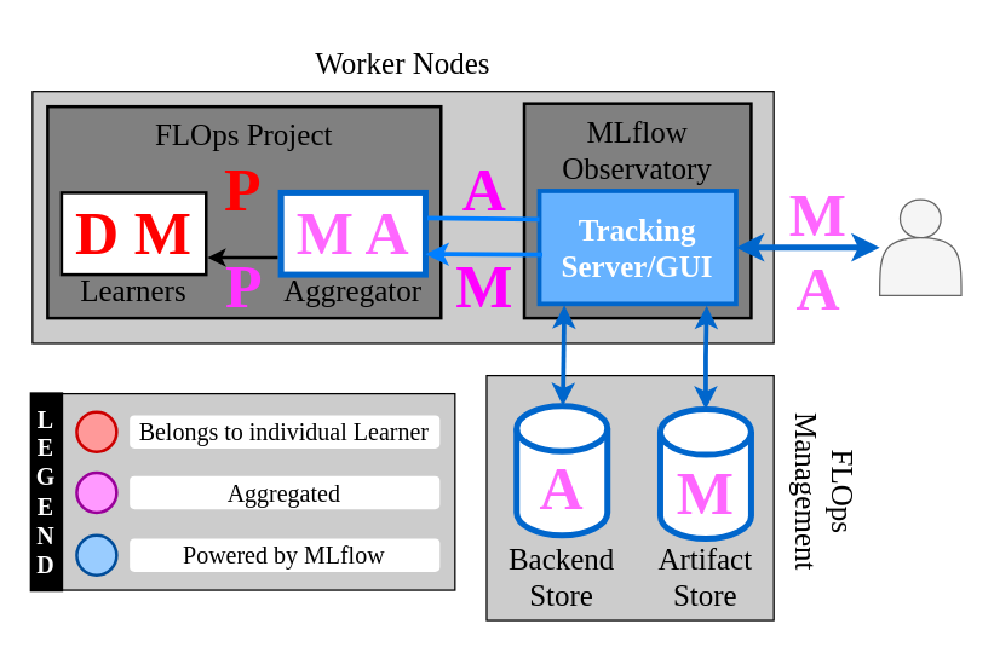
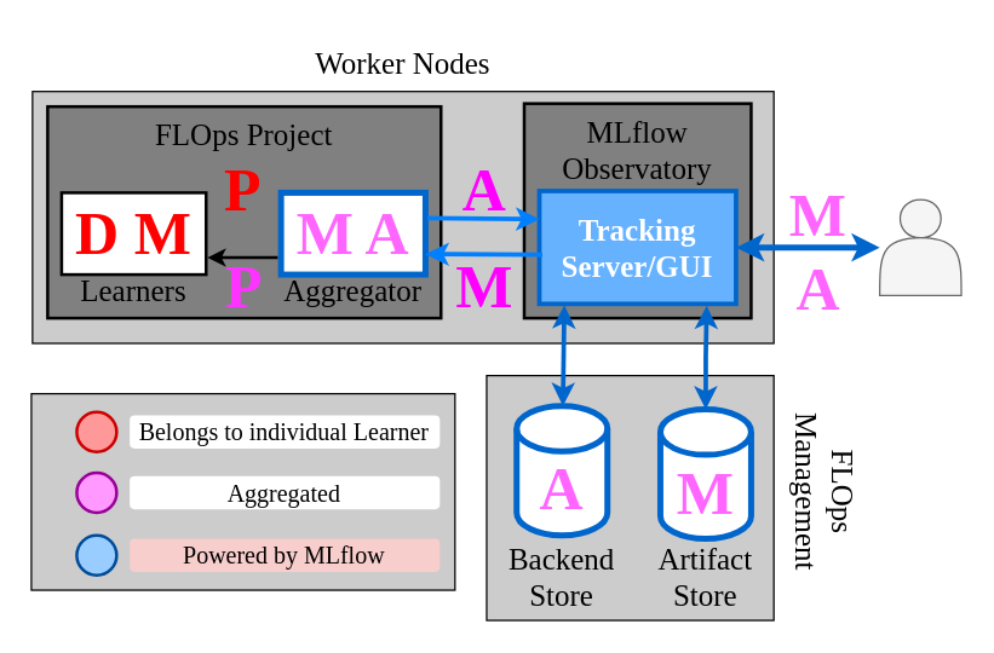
- <mxCell id="35" style="rounded=0;orthogonalLoop=1;jettySize=auto;html=1;exitX=1.013;exitY=0.311;exitDx=0;exitDy=0;entryX=0;entryY=0.25;entryDx=0;entryDy=0;strokeWidth=3;strokeColor=#007FFF;exitPerimeter=0;endArrow=none;" edge="1" parent="1" source="16" target="21"><mxGeometry relative="1" as="geometry" /></mxCell>
+ <mxCell id="35" style="rounded=0;orthogonalLoop=1;jettySize=auto;html=1;exitX=1.013;exitY=0.311;exitDx=0;exitDy=0;entryX=0;entryY=0.25;entryDx=0;entryDy=0;strokeWidth=3;strokeColor=#007FFF;exitPerimeter=0;" edge="1" parent="1" source="16" target="21"><mxGeometry relative="1" as="geometry" /></mxCell>
- <mxCell id="6" value="&lt;b style=&quot;&quot;&gt;&lt;font color=&quot;#ffffff&quot; style=&quot;font-size: 16px;&quot;&gt;L&lt;br&gt;E&lt;br&gt;G&lt;br&gt;E&lt;br&gt;N&lt;br&gt;D&lt;/font&gt;&lt;/b&gt;" style="rounded=0;whiteSpace=wrap;html=1;fillColor=#000000;strokeColor=#000000;fontStyle=0;fontFamily=CMU Sans Serif;strokeWidth=2;" vertex="1" parent="1"><mxGeometry x="20.25" y="260" width="20" height="130" as="geometry" /></mxCell>
- <mxCell id="12" value="&lt;font style=&quot;font-size: 16px;&quot; color=&quot;#000000&quot;&gt;Powered by MLflow&lt;/font&gt;" style="rounded=1;whiteSpace=wrap;html=1;fillColor=#FFFFFF;strokeColor=none;fontStyle=0;fontFamily=CMU Sans Serif;strokeWidth=2;verticalAlign=middle;" vertex="1" parent="1"><mxGeometry x="85.25" y="355.96" width="205" height="21.91" as="geometry" /></mxCell>
+ <mxCell id="12" value="&lt;font style=&quot;font-size: 16px;&quot; color=&quot;#000000&quot;&gt;Powered by MLflow&lt;/font&gt;" style="rounded=1;whiteSpace=wrap;html=1;fillColor=#f8cecc;strokeColor=none;fontStyle=0;fontFamily=CMU Sans Serif;strokeWidth=2;verticalAlign=middle;" vertex="1" parent="1"><mxGeometry x="85.25" y="355.96" width="205" height="21.91" as="geometry" /></mxCell>
